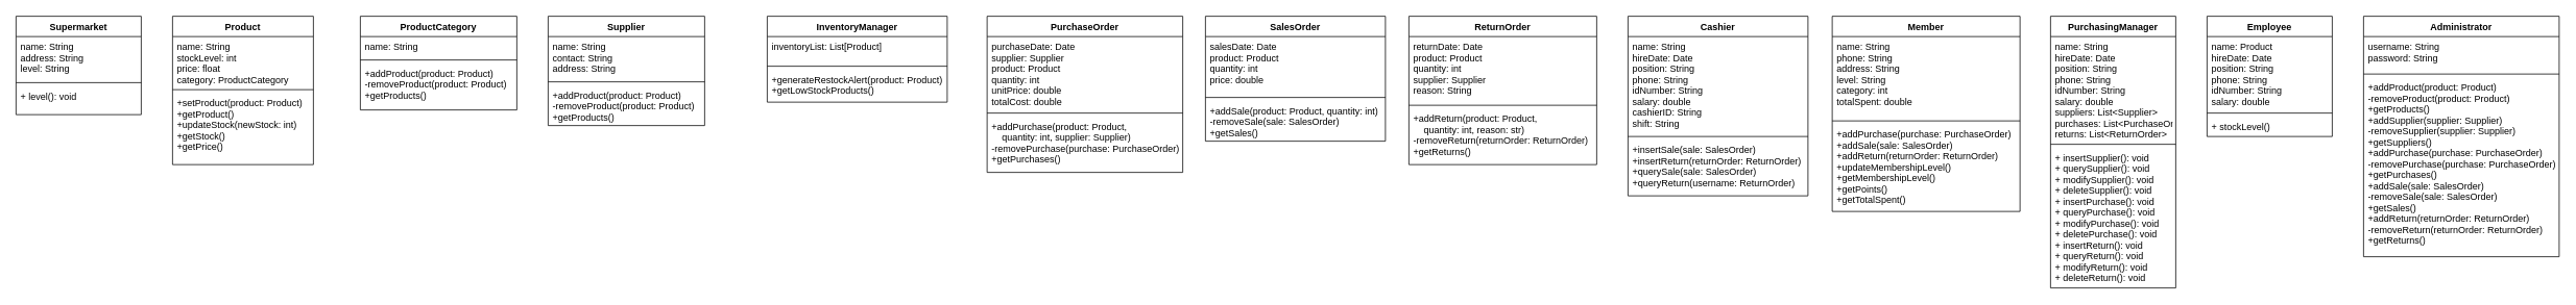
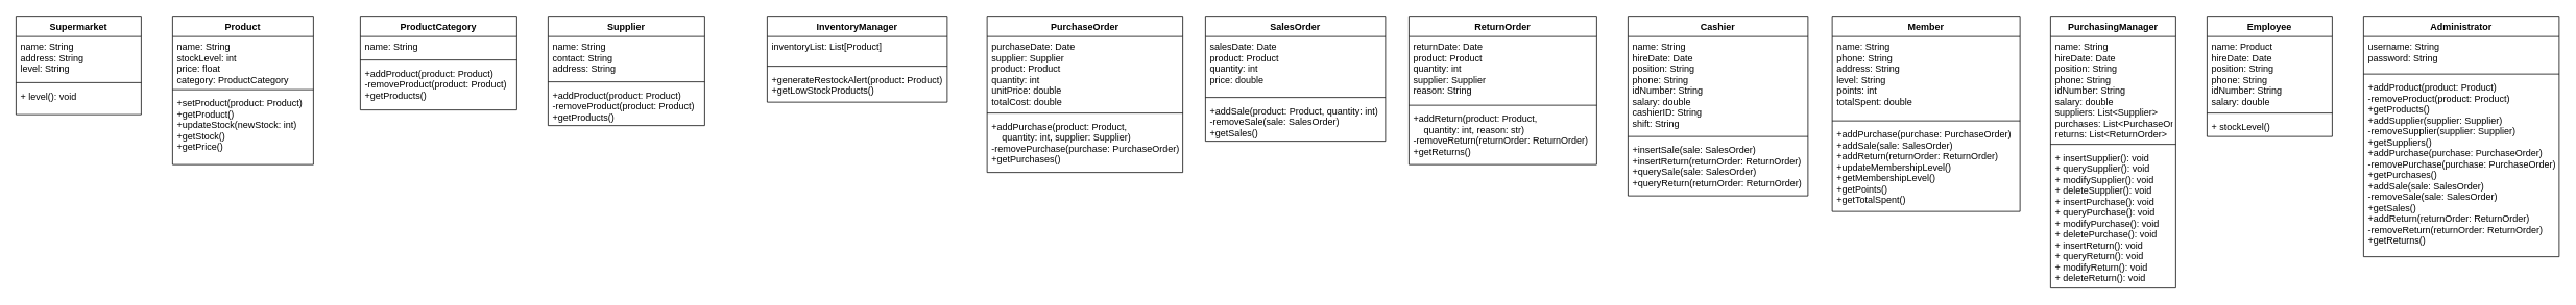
- <mxCell id="39" value="name: String&#10;phone: String&#10;address: String&#10;level: String&#10;category: int&#10;totalSpent: double" style="text;strokeColor=none;fillColor=none;align=left;verticalAlign=top;spacingLeft=4;spacingRight=4;overflow=hidden;rotatable=0;points=[[0,0.5],[1,0.5]];portConstraint=eastwest;" vertex="1" parent="38"><mxGeometry y="26" width="240" height="104" as="geometry" /></mxCell>
+ <mxCell id="39" value="name: String&#10;phone: String&#10;address: String&#10;level: String&#10;points: int&#10;totalSpent: double" style="text;strokeColor=none;fillColor=none;align=left;verticalAlign=top;spacingLeft=4;spacingRight=4;overflow=hidden;rotatable=0;points=[[0,0.5],[1,0.5]];portConstraint=eastwest;" vertex="1" parent="38"><mxGeometry y="26" width="240" height="104" as="geometry" /></mxCell>
- <mxCell id="37" value="+insertSale(sale: SalesOrder)&#10;+insertReturn(returnOrder: ReturnOrder)&#10;+querySale(sale: SalesOrder)&#10;+queryReturn(username: ReturnOrder)" style="text;strokeColor=none;fillColor=none;align=left;verticalAlign=top;spacingLeft=4;spacingRight=4;overflow=hidden;rotatable=0;points=[[0,0.5],[1,0.5]];portConstraint=eastwest;" vertex="1" parent="34"><mxGeometry y="158" width="230" height="72" as="geometry" /></mxCell>
+ <mxCell id="37" value="+insertSale(sale: SalesOrder)&#10;+insertReturn(returnOrder: ReturnOrder)&#10;+querySale(sale: SalesOrder)&#10;+queryReturn(returnOrder: ReturnOrder)" style="text;strokeColor=none;fillColor=none;align=left;verticalAlign=top;spacingLeft=4;spacingRight=4;overflow=hidden;rotatable=0;points=[[0,0.5],[1,0.5]];portConstraint=eastwest;" vertex="1" parent="34"><mxGeometry y="158" width="230" height="72" as="geometry" /></mxCell>
